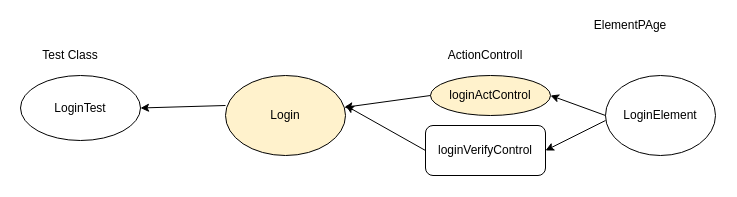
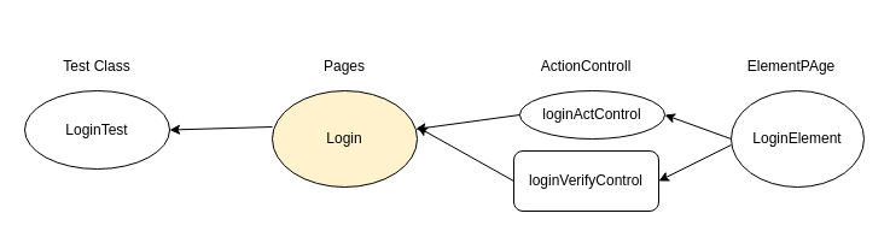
- <mxCell id="5" value="ElementPAge&lt;br&gt;" style="text;html=1;strokeColor=none;fillColor=none;align=center;verticalAlign=middle;whiteSpace=wrap;rounded=0;" vertex="1" parent="1"><mxGeometry x="590" y="15" width="80" height="20" as="geometry" /></mxCell>
+ <mxCell id="5" value="ElementPAge&lt;br&gt;" style="text;html=1;strokeColor=none;fillColor=none;align=center;verticalAlign=middle;whiteSpace=wrap;rounded=0;" vertex="1" parent="1"><mxGeometry x="615" y="45" width="80" height="20" as="geometry" /></mxCell>
- <mxCell id="2" value="Test Class" style="text;html=1;strokeColor=none;fillColor=none;align=center;verticalAlign=middle;whiteSpace=wrap;rounded=0;" vertex="1" parent="1"><mxGeometry x="35" y="45" width="70" height="20" as="geometry" /></mxCell>
+ <mxCell id="2" value="Test Class" style="text;html=1;strokeColor=none;fillColor=none;align=center;verticalAlign=middle;whiteSpace=wrap;rounded=0;" vertex="1" parent="1"><mxGeometry x="45" y="45" width="70" height="20" as="geometry" /></mxCell>
+ <mxCell id="3" value="Pages&lt;br&gt;" style="text;html=1;strokeColor=none;fillColor=none;align=center;verticalAlign=middle;whiteSpace=wrap;rounded=0;" vertex="1" parent="1"><mxGeometry x="235" y="45" width="100" height="20" as="geometry" /></mxCell>
- <mxCell id="7" value="loginActControl" style="ellipse;whiteSpace=wrap;html=1;fillColor=#fff2cc;" vertex="1" parent="1"><mxGeometry x="430" y="75" width="120" height="40" as="geometry" /></mxCell>
+ <mxCell id="7" value="loginActControl" style="ellipse;whiteSpace=wrap;html=1;" vertex="1" parent="1"><mxGeometry x="430" y="75" width="120" height="40" as="geometry" /></mxCell>
